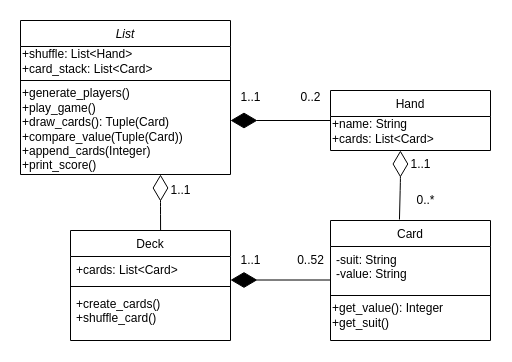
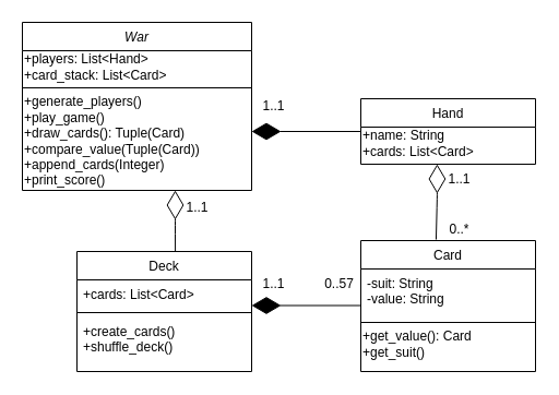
- <mxCell id="2" value="List" style="swimlane;fontStyle=2;align=center;verticalAlign=top;childLayout=stackLayout;horizontal=1;startSize=26;horizontalStack=0;resizeParent=1;resizeLast=0;collapsible=1;marginBottom=0;rounded=0;shadow=0;strokeWidth=1;" parent="1" vertex="1"><mxGeometry x="20" y="20" width="210" height="154" as="geometry"><mxRectangle x="230" y="140" width="160" height="26" as="alternateBounds" /></mxGeometry></mxCell>
+ <mxCell id="2" value="War" style="swimlane;fontStyle=2;align=center;verticalAlign=top;childLayout=stackLayout;horizontal=1;startSize=26;horizontalStack=0;resizeParent=1;resizeLast=0;collapsible=1;marginBottom=0;rounded=0;shadow=0;strokeWidth=1;" parent="1" vertex="1"><mxGeometry x="20" y="20" width="210" height="154" as="geometry"><mxRectangle x="230" y="140" width="160" height="26" as="alternateBounds" /></mxGeometry></mxCell>
- <mxCell id="3" value="&lt;div style=&quot;&quot;&gt;&lt;span&gt;+shuffle: List&amp;lt;Hand&amp;gt;&lt;/span&gt;&lt;/div&gt;+card_stack: List&amp;lt;Card&amp;gt;" style="text;html=1;align=left;verticalAlign=middle;resizable=0;points=[];autosize=1;" vertex="1" parent="2"><mxGeometry y="26" width="210" height="30" as="geometry" /></mxCell>
+ <mxCell id="3" value="&lt;div style=&quot;&quot;&gt;&lt;span&gt;+players: List&amp;lt;Hand&amp;gt;&lt;/span&gt;&lt;/div&gt;+card_stack: List&amp;lt;Card&amp;gt;" style="text;html=1;align=left;verticalAlign=middle;resizable=0;points=[];autosize=1;" vertex="1" parent="2"><mxGeometry y="26" width="210" height="30" as="geometry" /></mxCell>
- <mxCell id="19" value="0..2" style="text;html=1;align=center;verticalAlign=middle;resizable=0;points=[];autosize=1;fontColor=#000000;" vertex="1" parent="1"><mxGeometry x="290" y="87" width="40" height="20" as="geometry" /></mxCell>
- <mxCell id="25" value="0..*" style="text;html=1;align=center;verticalAlign=middle;resizable=0;points=[];autosize=1;fontColor=#000000;" vertex="1" parent="1"><mxGeometry x="410" y="190" width="30" height="20" as="geometry" /></mxCell>
+ <mxCell id="25" value="0..*" style="text;html=1;align=center;verticalAlign=middle;resizable=0;points=[];autosize=1;fontColor=#000000;" vertex="1" parent="1"><mxGeometry x="405" y="200" width="30" height="20" as="geometry" /></mxCell>
- <mxCell id="21" value="0..52" style="text;html=1;align=center;verticalAlign=middle;resizable=0;points=[];autosize=1;fontColor=#000000;" vertex="1" parent="1"><mxGeometry x="290" y="250" width="40" height="20" as="geometry" /></mxCell>
+ <mxCell id="21" value="0..57" style="text;html=1;align=center;verticalAlign=middle;resizable=0;points=[];autosize=1;fontColor=#000000;" vertex="1" parent="1"><mxGeometry x="290" y="250" width="40" height="20" as="geometry" /></mxCell>
- <mxCell id="9" value="+create_cards()&#10;+shuffle_card()" style="text;align=left;verticalAlign=top;spacingLeft=4;spacingRight=4;overflow=hidden;rotatable=0;points=[[0,0.5],[1,0.5]];portConstraint=eastwest;fontStyle=0" parent="6" vertex="1"><mxGeometry y="60" width="160" height="50" as="geometry" /></mxCell>
+ <mxCell id="9" value="+create_cards()&#10;+shuffle_deck()" style="text;align=left;verticalAlign=top;spacingLeft=4;spacingRight=4;overflow=hidden;rotatable=0;points=[[0,0.5],[1,0.5]];portConstraint=eastwest;fontStyle=0" parent="6" vertex="1"><mxGeometry y="60" width="160" height="50" as="geometry" /></mxCell>
- <mxCell id="13" value="+get_value(): Integer&lt;br&gt;&lt;div style=&quot;&quot;&gt;&lt;span&gt;+get_suit()&lt;/span&gt;&lt;/div&gt;" style="text;html=1;align=left;verticalAlign=middle;resizable=0;points=[];autosize=1;fontColor=#000000;" vertex="1" parent="10"><mxGeometry y="80" width="160" height="30" as="geometry" /></mxCell>
+ <mxCell id="13" value="+get_value(): Card&lt;br&gt;&lt;div style=&quot;&quot;&gt;&lt;span&gt;+get_suit()&lt;/span&gt;&lt;/div&gt;" style="text;html=1;align=left;verticalAlign=middle;resizable=0;points=[];autosize=1;fontColor=#000000;" vertex="1" parent="10"><mxGeometry y="80" width="160" height="30" as="geometry" /></mxCell>
